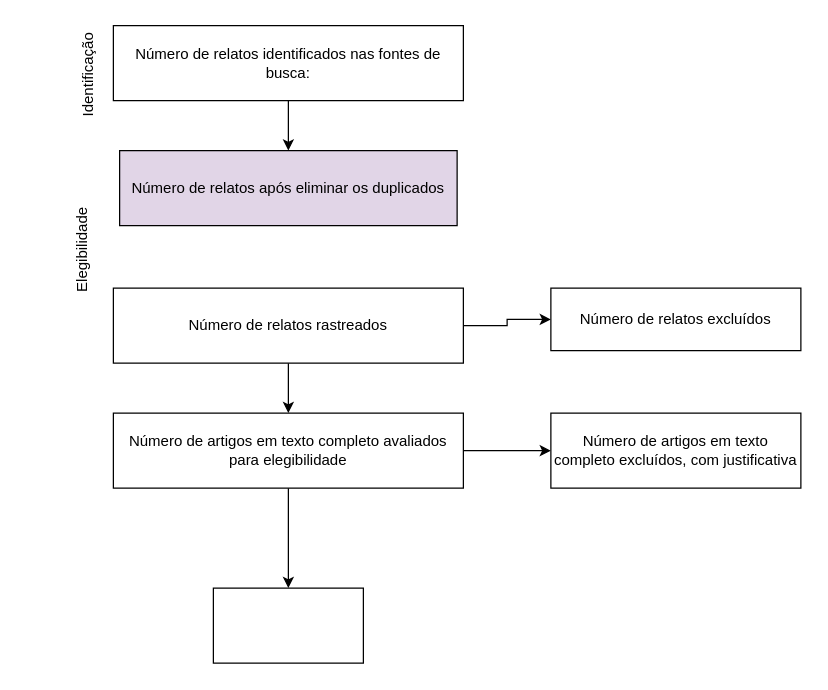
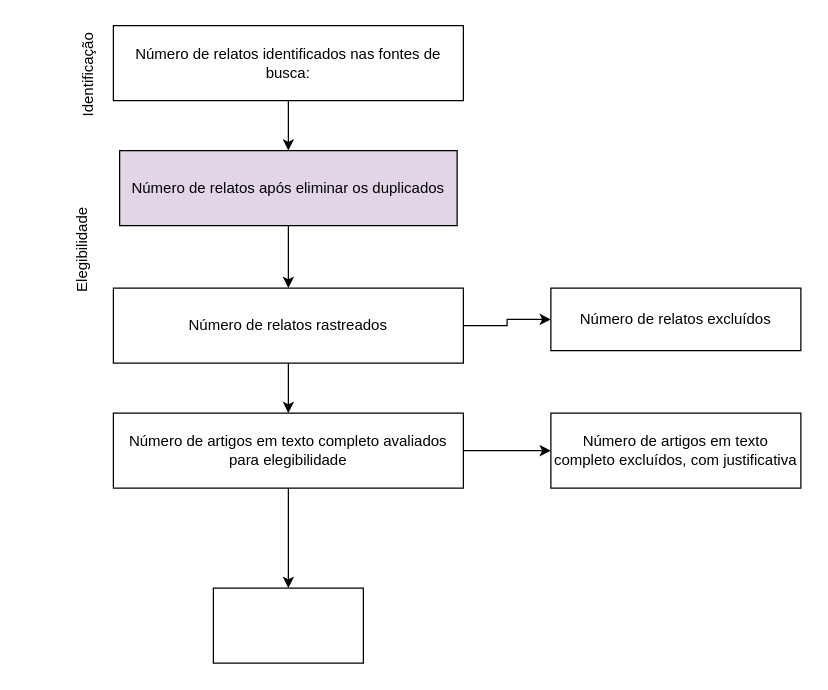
+ <mxCell id="4" value="" style="edgeStyle=orthogonalEdgeStyle;rounded=0;orthogonalLoop=1;jettySize=auto;html=1;fontFamily=Helvetica;" edge="1" parent="1" source="5" target="10"><mxGeometry relative="1" as="geometry" /></mxCell>
